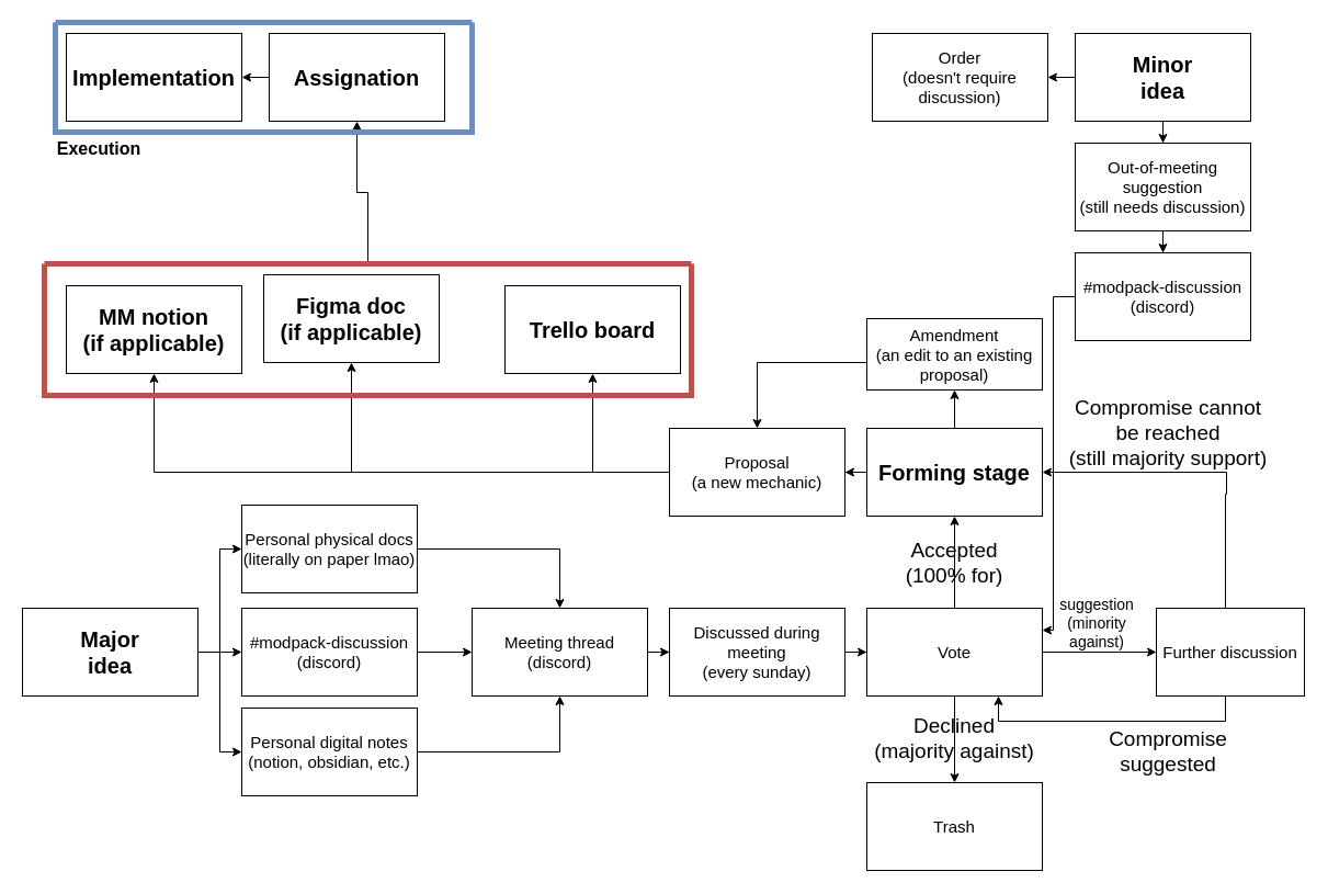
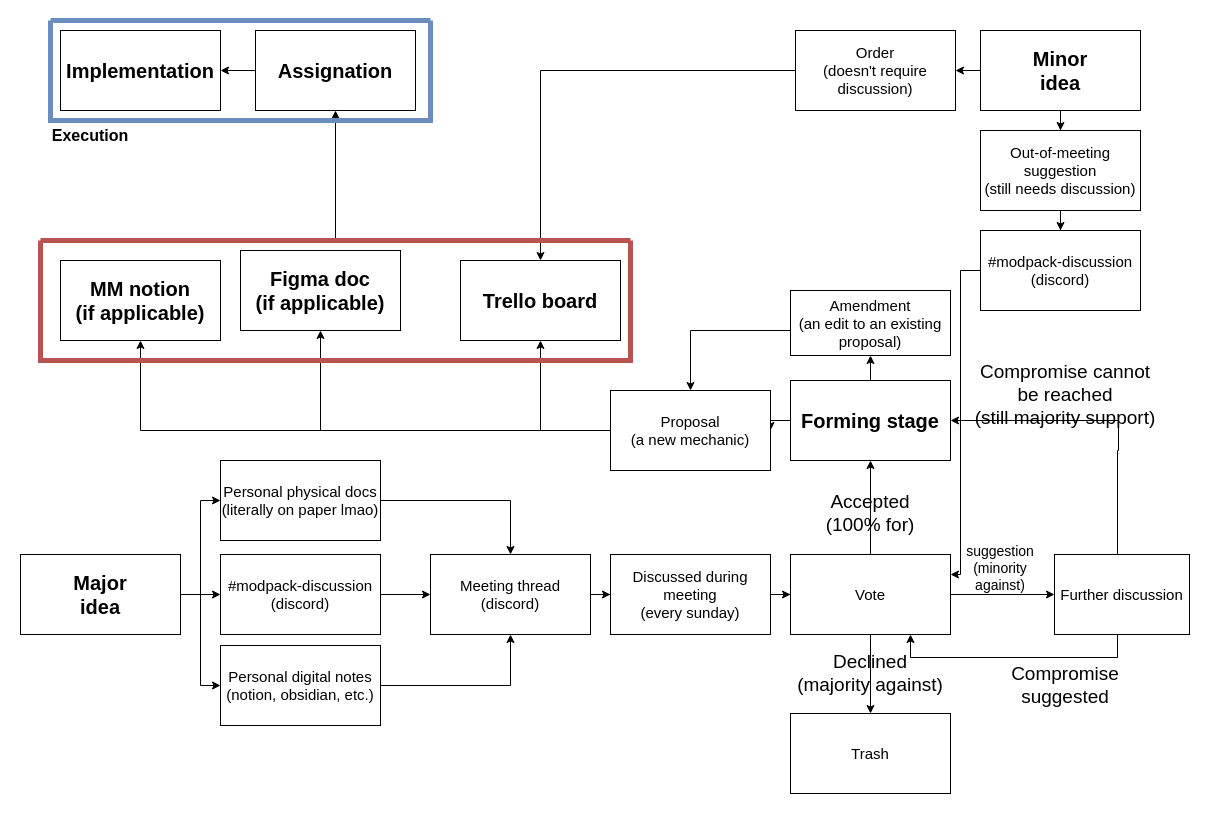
- <mxCell id="54" value="&lt;font style=&quot;&quot;&gt;&lt;b&gt;&lt;font style=&quot;font-size: 20px;&quot;&gt;Assignation&lt;/font&gt;&lt;/b&gt;&lt;br&gt;&lt;/font&gt;" style="rounded=0;whiteSpace=wrap;html=1;" vertex="1" parent="1"><mxGeometry x="245" y="30" width="160" height="80" as="geometry" /></mxCell>
+ <mxCell id="54" value="&lt;font style=&quot;&quot;&gt;&lt;b&gt;&lt;font style=&quot;font-size: 20px;&quot;&gt;Assignation&lt;/font&gt;&lt;/b&gt;&lt;br&gt;&lt;/font&gt;" style="rounded=0;whiteSpace=wrap;html=1;" vertex="1" parent="1"><mxGeometry x="255" y="30" width="160" height="80" as="geometry" /></mxCell>
+ <mxCell id="48" style="edgeStyle=orthogonalEdgeStyle;rounded=0;orthogonalLoop=1;jettySize=auto;html=1;" edge="1" parent="1" source="49" target="36"><mxGeometry relative="1" as="geometry" /></mxCell>
- <mxCell id="28" value="&lt;font style=&quot;&quot;&gt;&lt;b style=&quot;&quot;&gt;&lt;font style=&quot;font-size: 20px;&quot;&gt;Forming stage&lt;/font&gt;&lt;/b&gt;&lt;br&gt;&lt;/font&gt;" style="rounded=0;whiteSpace=wrap;html=1;" vertex="1" parent="1"><mxGeometry x="790" y="390" width="160" height="80" as="geometry" /></mxCell>
+ <mxCell id="28" value="&lt;font style=&quot;&quot;&gt;&lt;b style=&quot;&quot;&gt;&lt;font style=&quot;font-size: 20px;&quot;&gt;Forming stage&lt;/font&gt;&lt;/b&gt;&lt;br&gt;&lt;/font&gt;" style="rounded=0;whiteSpace=wrap;html=1;" vertex="1" parent="1"><mxGeometry x="790" y="380" width="160" height="80" as="geometry" /></mxCell>
